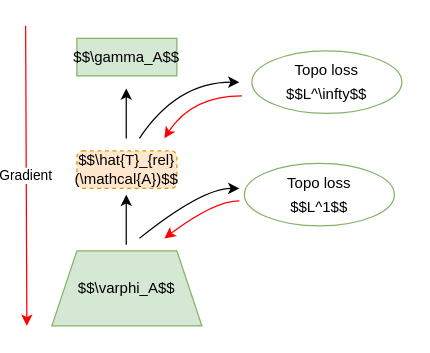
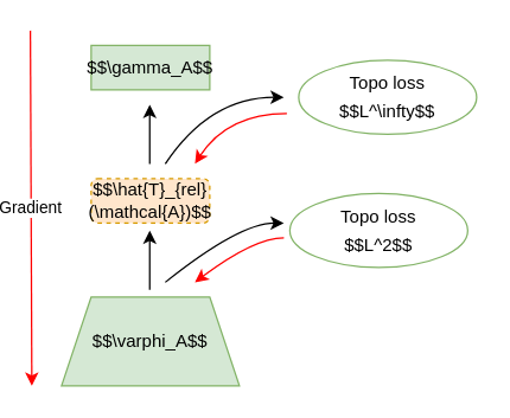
- <mxCell id="13" value="&lt;p style=&quot;line-height: 0%;&quot;&gt;&lt;font style=&quot;font-size: 12px;&quot;&gt;Topo loss&lt;/font&gt;&lt;/p&gt;$$L^1$$" style="ellipse;fontSize=12;align=center;whiteSpace=wrap;html=1;verticalAlign=top;labelPosition=center;verticalLabelPosition=middle;spacingTop=-3;fillColor=default;strokeColor=#82b366;" vertex="1" parent="1"><mxGeometry x="195" y="130" width="120" height="50" as="geometry" /></mxCell>
+ <mxCell id="13" value="&lt;p style=&quot;line-height: 0%;&quot;&gt;&lt;font style=&quot;font-size: 12px;&quot;&gt;Topo loss&lt;/font&gt;&lt;/p&gt;$$L^2$$" style="ellipse;fontSize=12;align=center;whiteSpace=wrap;html=1;verticalAlign=top;labelPosition=center;verticalLabelPosition=middle;spacingTop=-3;fillColor=default;strokeColor=#82b366;" vertex="1" parent="1"><mxGeometry x="195" y="130" width="120" height="50" as="geometry" /></mxCell>
